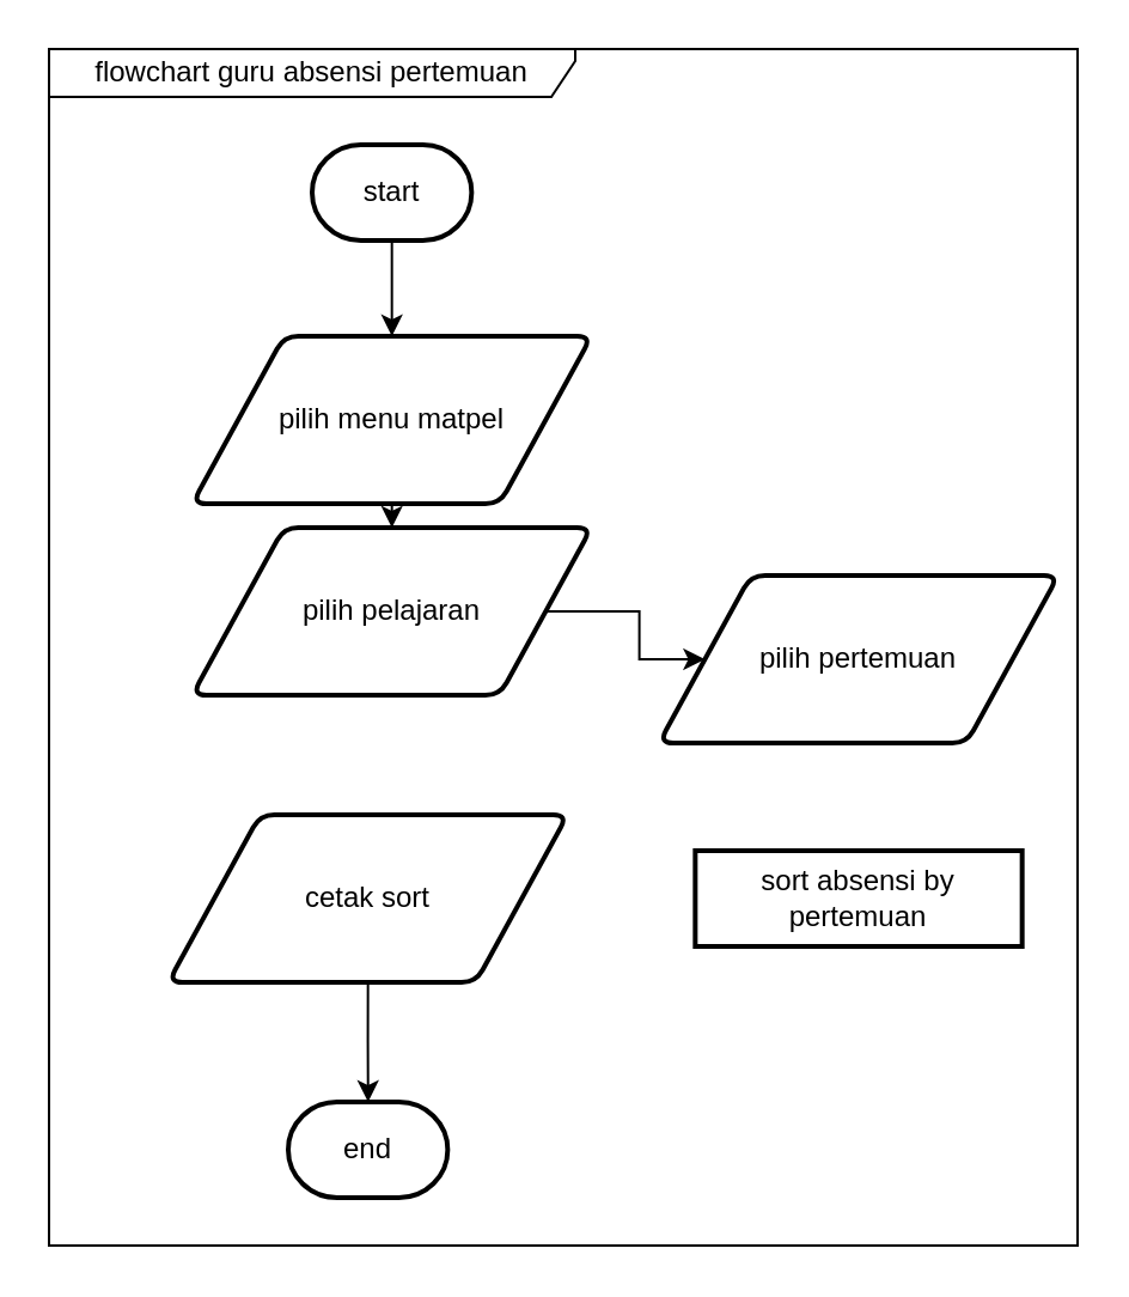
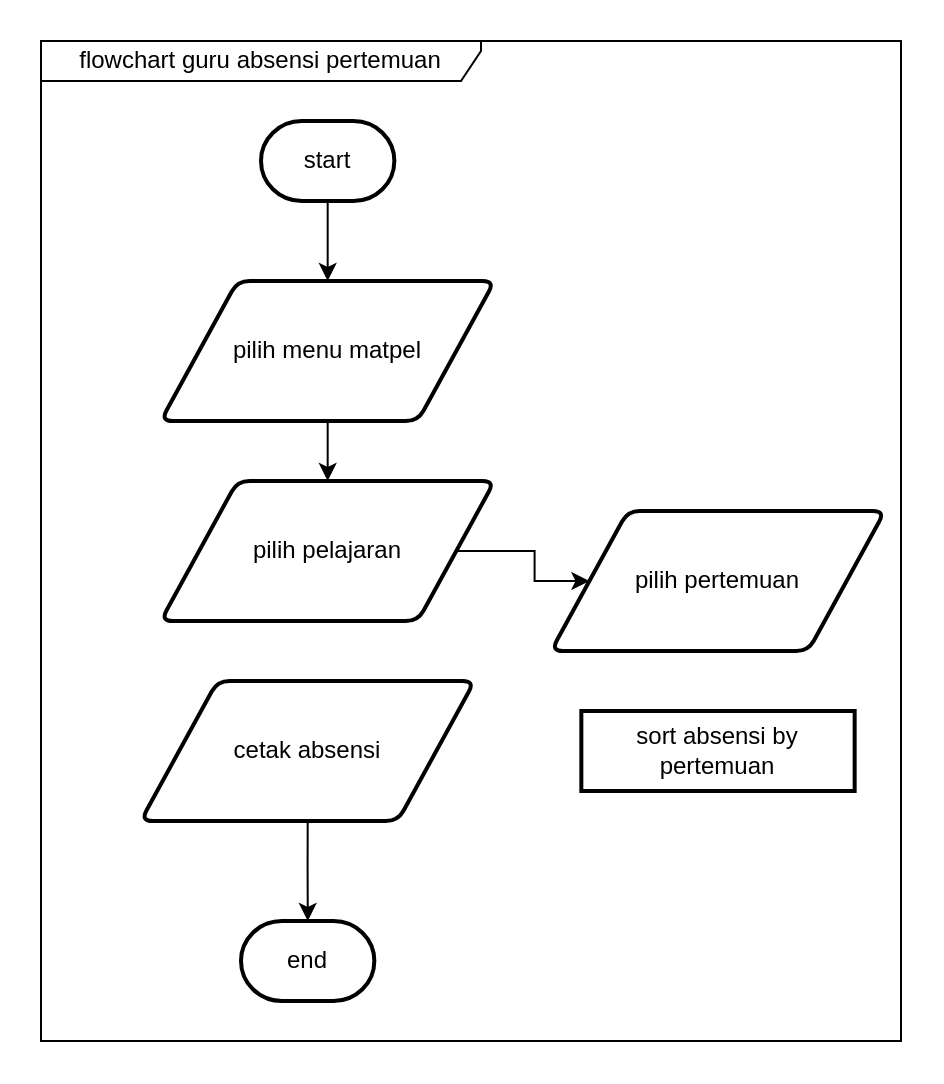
- <mxCell id="9" value="pilih pelajaran" style="shape=parallelogram;html=1;strokeWidth=2;perimeter=parallelogramPerimeter;whiteSpace=wrap;rounded=1;arcSize=12;size=0.23;fillColor=#FFFFFF;" parent="1" vertex="1"><mxGeometry x="79.84" y="220" width="167" height="70" as="geometry" /></mxCell>
+ <mxCell id="9" value="pilih pelajaran" style="shape=parallelogram;html=1;strokeWidth=2;perimeter=parallelogramPerimeter;whiteSpace=wrap;rounded=1;arcSize=12;size=0.23;fillColor=#FFFFFF;" parent="1" vertex="1"><mxGeometry x="79.84" y="240" width="167" height="70" as="geometry" /></mxCell>
- <mxCell id="10" value="pilih pertemuan" style="shape=parallelogram;html=1;strokeWidth=2;perimeter=parallelogramPerimeter;whiteSpace=wrap;rounded=1;arcSize=12;size=0.23;fillColor=#FFFFFF;" vertex="1" parent="1"><mxGeometry x="275" y="240" width="167" height="70" as="geometry" /></mxCell>
+ <mxCell id="10" value="pilih pertemuan" style="shape=parallelogram;html=1;strokeWidth=2;perimeter=parallelogramPerimeter;whiteSpace=wrap;rounded=1;arcSize=12;size=0.23;fillColor=#FFFFFF;" vertex="1" parent="1"><mxGeometry x="275" y="255" width="167" height="70" as="geometry" /></mxCell>
- <mxCell id="13" value="cetak sort" style="shape=parallelogram;html=1;strokeWidth=2;perimeter=parallelogramPerimeter;whiteSpace=wrap;rounded=1;arcSize=12;size=0.23;fillColor=#FFFFFF;" vertex="1" parent="1"><mxGeometry x="69.84" y="340" width="167" height="70" as="geometry" /></mxCell>
+ <mxCell id="13" value="cetak absensi" style="shape=parallelogram;html=1;strokeWidth=2;perimeter=parallelogramPerimeter;whiteSpace=wrap;rounded=1;arcSize=12;size=0.23;fillColor=#FFFFFF;" vertex="1" parent="1"><mxGeometry x="69.84" y="340" width="167" height="70" as="geometry" /></mxCell>
